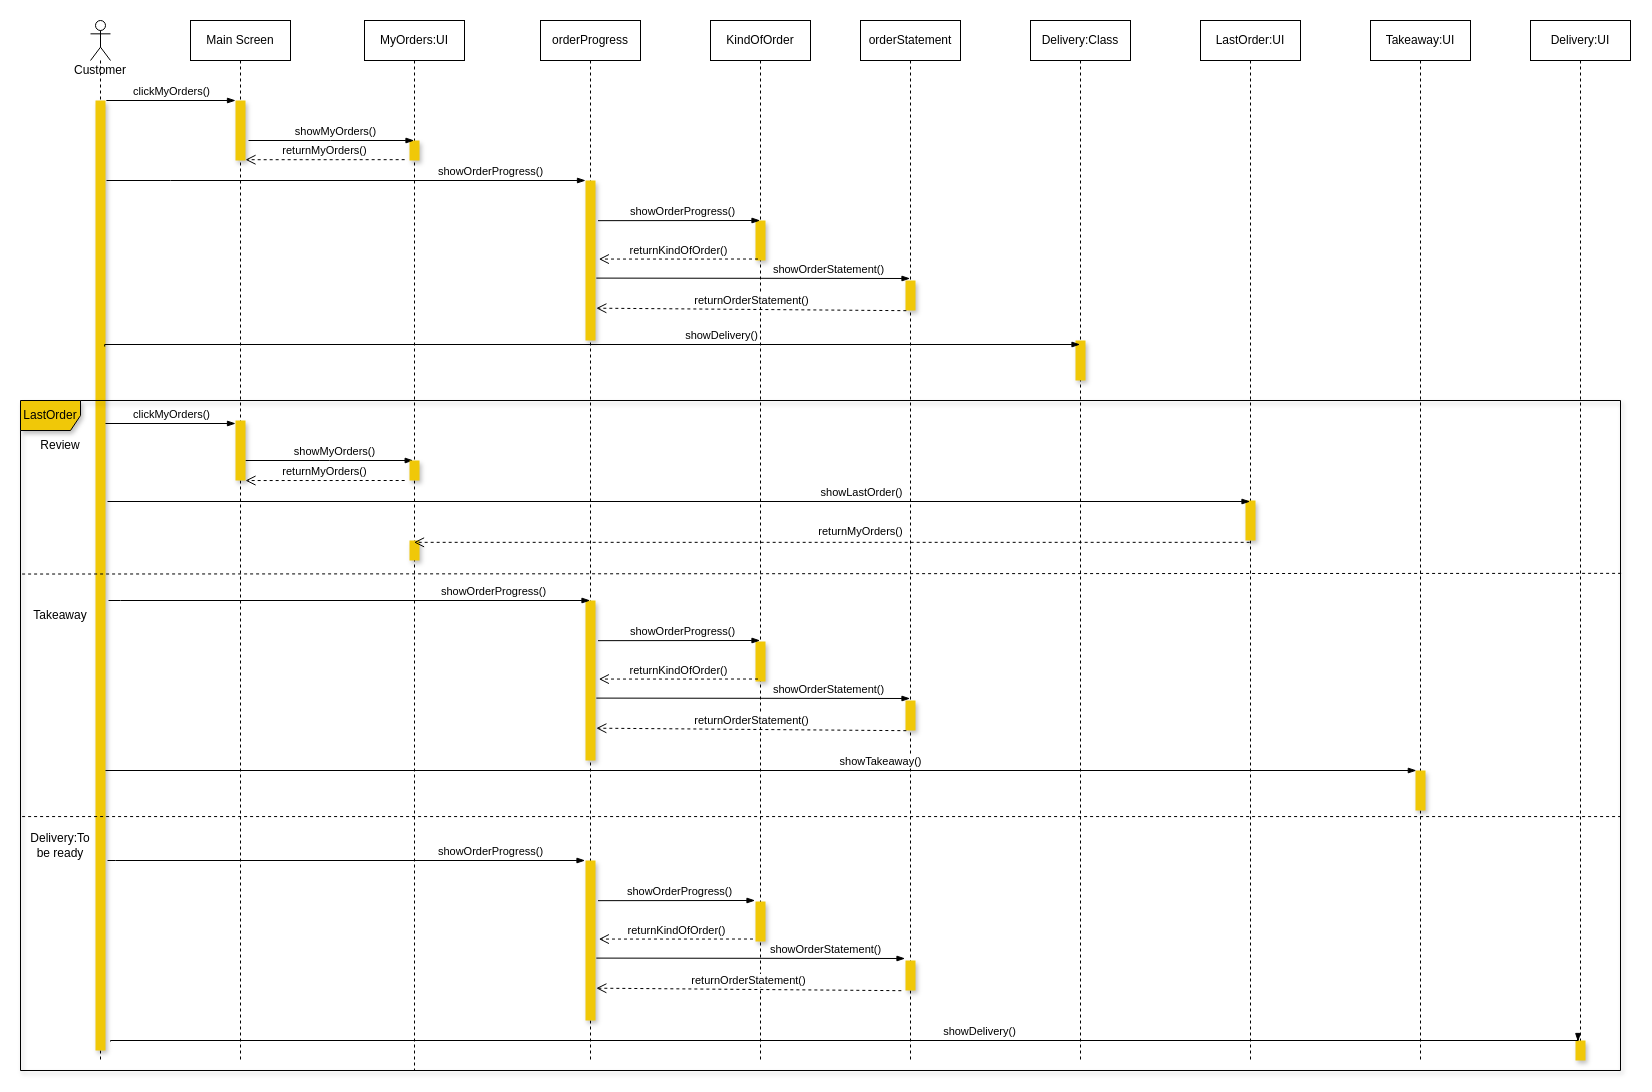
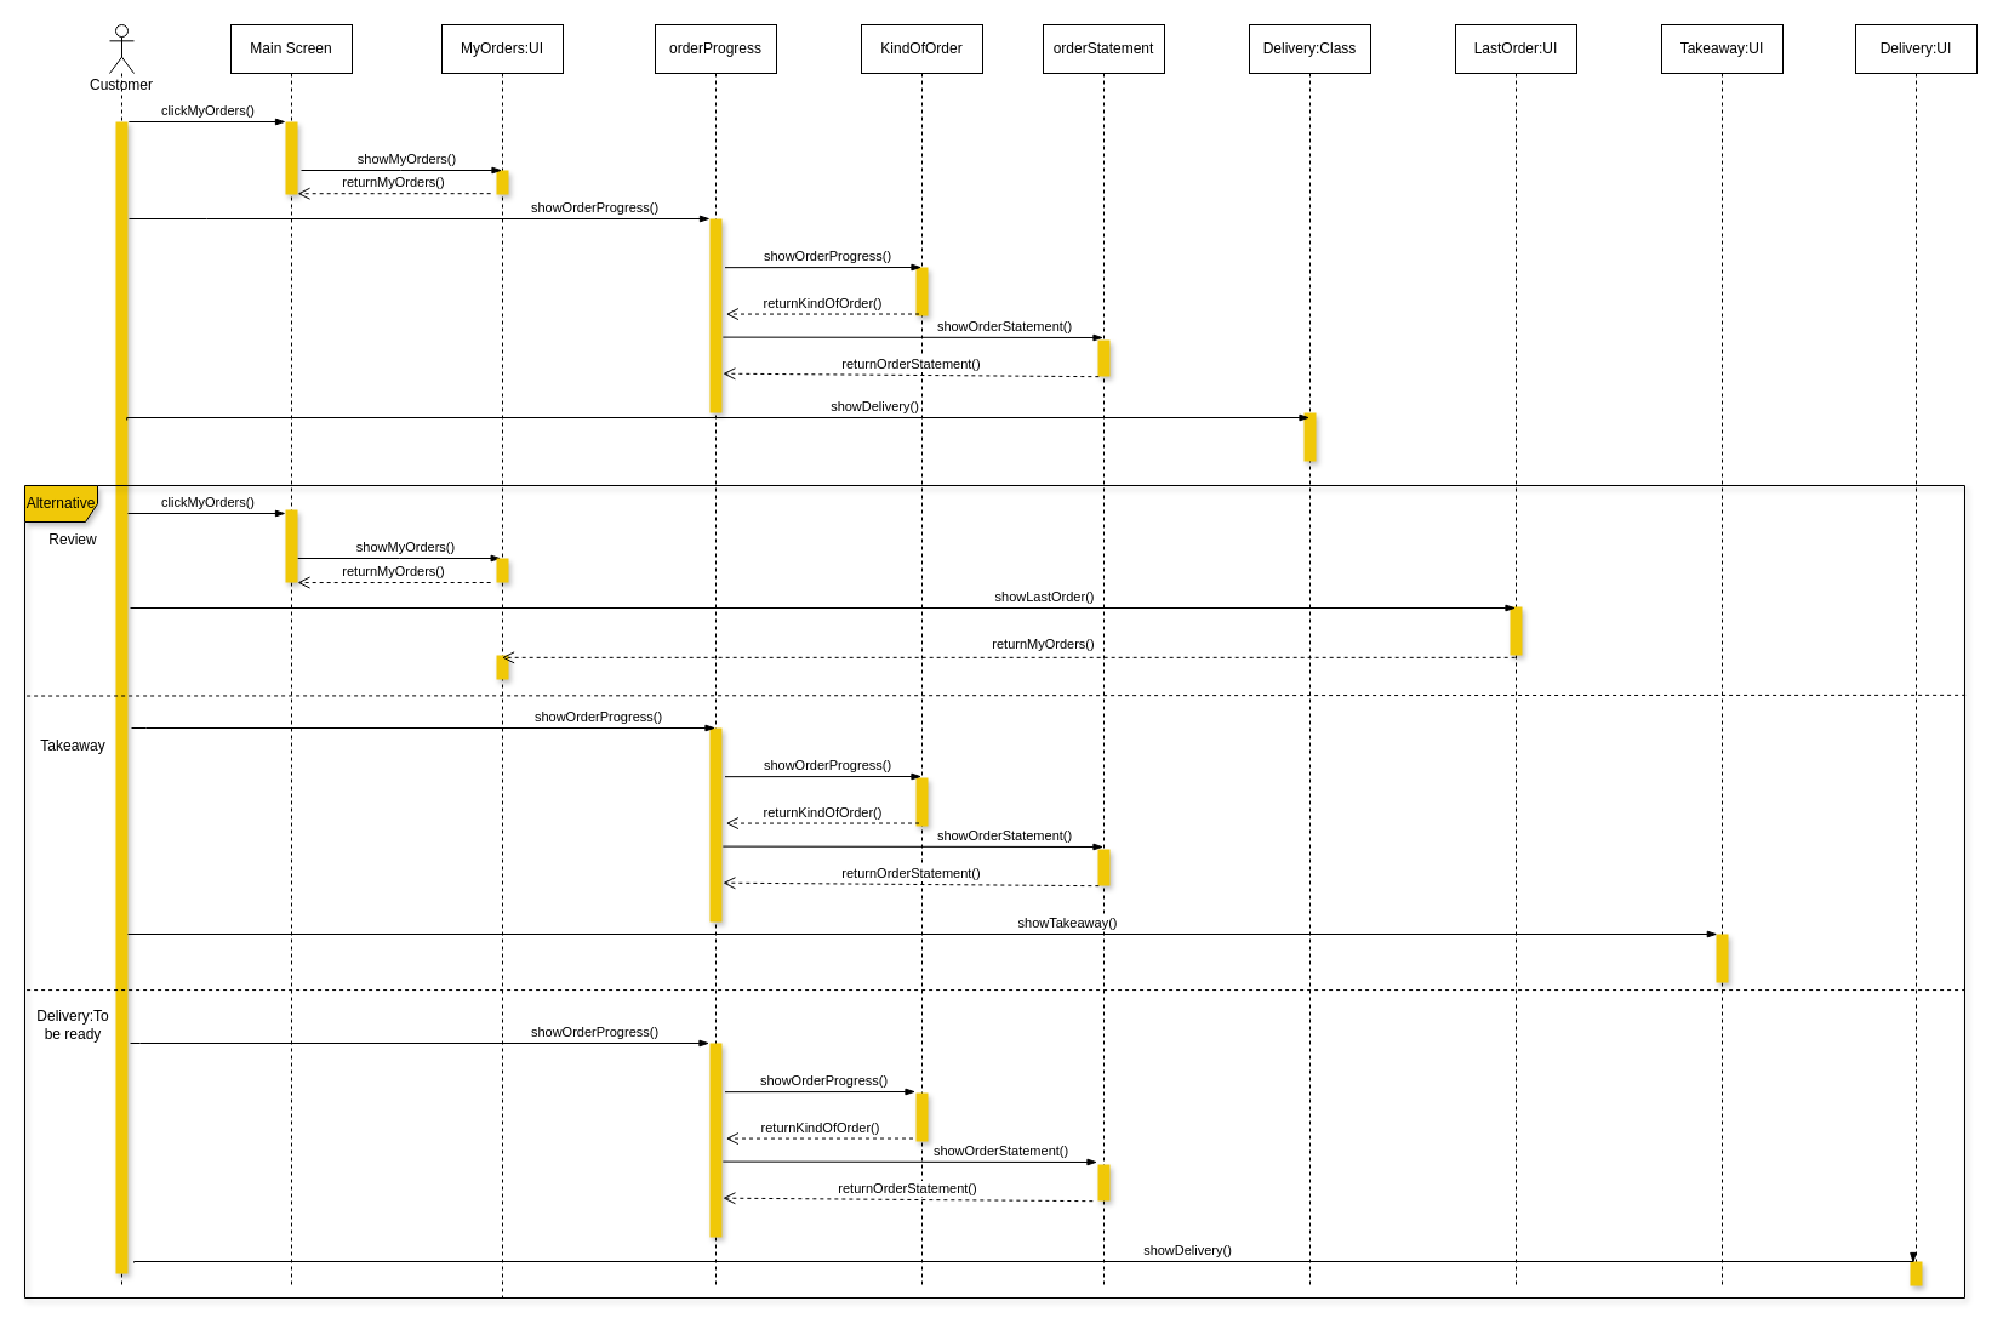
- <mxCell id="77" value="LastOrder" style="shape=umlFrame;whiteSpace=wrap;html=1;shadow=1;fillColor=#F0C808;" vertex="1" parent="1"><mxGeometry x="20" y="400" width="1600" height="670" as="geometry" /></mxCell>
+ <mxCell id="77" value="Alternative" style="shape=umlFrame;whiteSpace=wrap;html=1;shadow=1;fillColor=#F0C808;" vertex="1" parent="1"><mxGeometry x="20" y="400" width="1600" height="670" as="geometry" /></mxCell>
